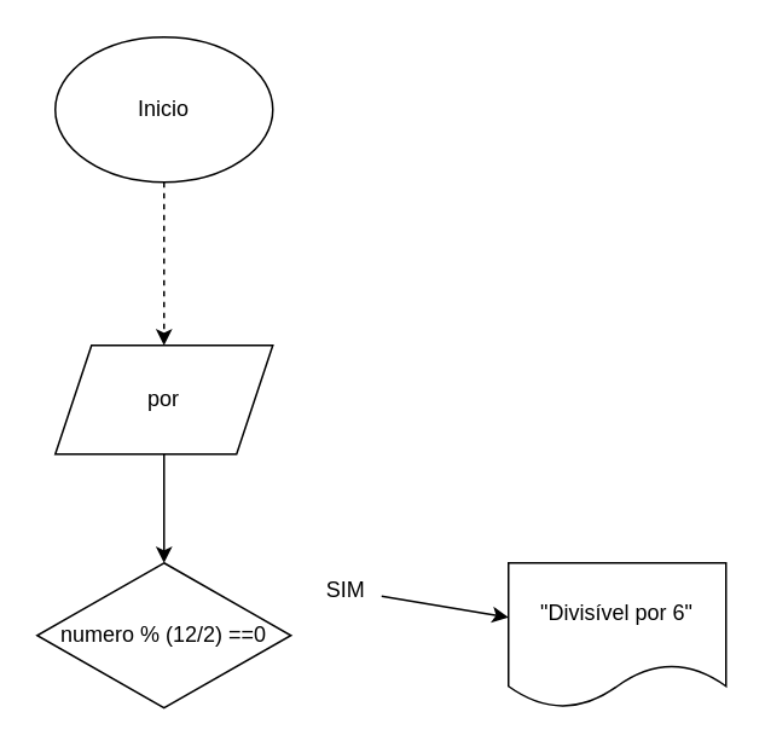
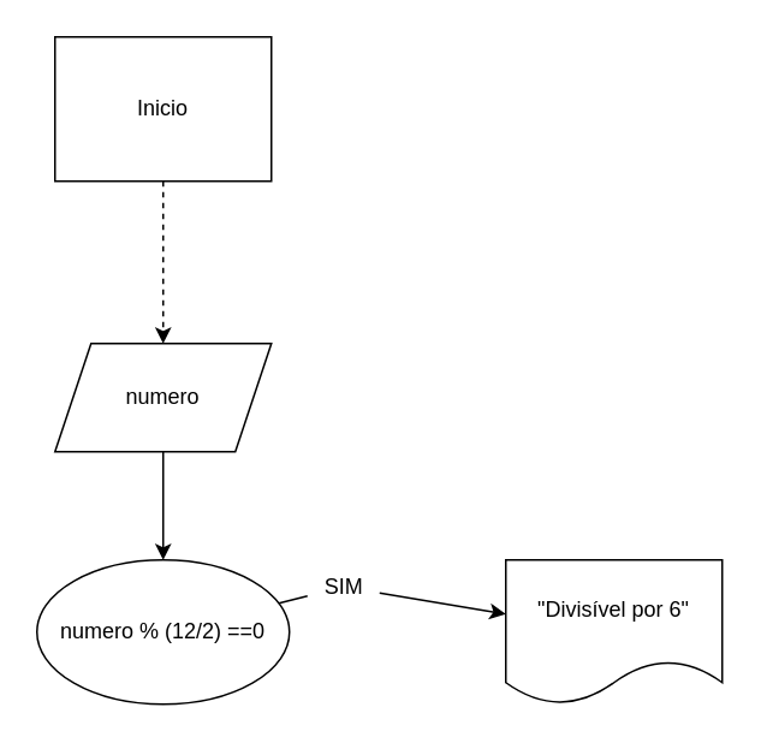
- <mxCell id="3" value="Inicio" style="ellipse;whiteSpace=wrap;html=1;" vertex="1" parent="1"><mxGeometry x="30" y="20" width="120" height="80" as="geometry" /></mxCell>
+ <mxCell id="3" value="Inicio" style="whiteSpace=wrap;html=1;rounded=0;" vertex="1" parent="1"><mxGeometry x="30" y="20" width="120" height="80" as="geometry" /></mxCell>
- <mxCell id="5" value="por" style="shape=parallelogram;perimeter=parallelogramPerimeter;whiteSpace=wrap;html=1;fixedSize=1;" vertex="1" parent="1"><mxGeometry x="30" y="190" width="120" height="60" as="geometry" /></mxCell>
+ <mxCell id="5" value="numero" style="shape=parallelogram;perimeter=parallelogramPerimeter;whiteSpace=wrap;html=1;fixedSize=1;" vertex="1" parent="1"><mxGeometry x="30" y="190" width="120" height="60" as="geometry" /></mxCell>
+ <mxCell id="9" value="" style="edgeStyle=none;html=1;endArrow=none;" edge="1" parent="1" source="7" target="10"><mxGeometry relative="1" as="geometry"><mxPoint x="160" y="350" as="sourcePoint" /><mxPoint x="280" y="350" as="targetPoint" /></mxGeometry></mxCell>
- <mxCell id="7" value="numero % (12/2) ==0" style="rhombus;whiteSpace=wrap;html=1;" vertex="1" parent="1"><mxGeometry x="20" y="310" width="140" height="80" as="geometry" /></mxCell>
+ <mxCell id="7" value="numero % (12/2) ==0" style="ellipse;whiteSpace=wrap;html=1;" vertex="1" parent="1"><mxGeometry x="20" y="310" width="140" height="80" as="geometry" /></mxCell>
